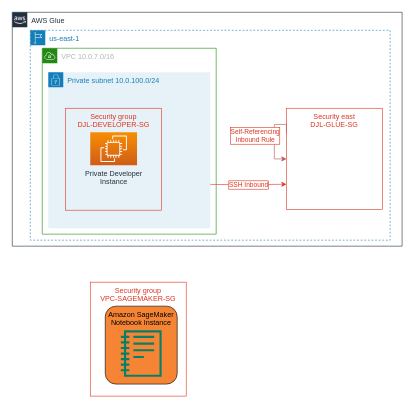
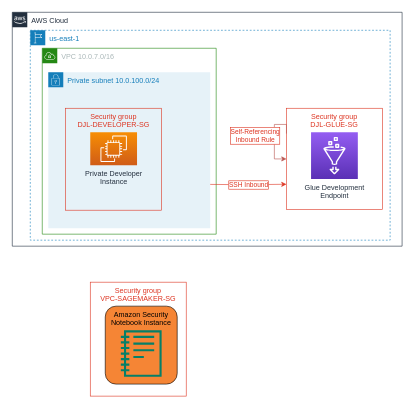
- <mxCell id="5" value="AWS Glue" style="points=[[0,0],[0.25,0],[0.5,0],[0.75,0],[1,0],[1,0.25],[1,0.5],[1,0.75],[1,1],[0.75,1],[0.5,1],[0.25,1],[0,1],[0,0.75],[0,0.5],[0,0.25]];outlineConnect=0;gradientColor=none;html=1;whiteSpace=wrap;fontSize=12;fontStyle=0;shape=mxgraph.aws4.group;grIcon=mxgraph.aws4.group_aws_cloud_alt;strokeColor=#232F3E;fillColor=none;verticalAlign=top;align=left;spacingLeft=30;fontColor=#232F3E;dashed=0;" parent="1" vertex="1"><mxGeometry x="20" y="20" width="650" height="390" as="geometry" /></mxCell>
+ <mxCell id="5" value="AWS Cloud" style="points=[[0,0],[0.25,0],[0.5,0],[0.75,0],[1,0],[1,0.25],[1,0.5],[1,0.75],[1,1],[0.75,1],[0.5,1],[0.25,1],[0,1],[0,0.75],[0,0.5],[0,0.25]];outlineConnect=0;gradientColor=none;html=1;whiteSpace=wrap;fontSize=12;fontStyle=0;shape=mxgraph.aws4.group;grIcon=mxgraph.aws4.group_aws_cloud_alt;strokeColor=#232F3E;fillColor=none;verticalAlign=top;align=left;spacingLeft=30;fontColor=#232F3E;dashed=0;" parent="1" vertex="1"><mxGeometry x="20" y="20" width="650" height="390" as="geometry" /></mxCell>
- <mxCell id="9" value="Security east&#10;DJL-GLUE-SG" style="fillColor=none;strokeColor=#DD3522;verticalAlign=top;fontStyle=0;fontColor=#DD3522;" parent="1" vertex="1"><mxGeometry x="477.17" y="180" width="160" height="169" as="geometry" /></mxCell>
+ <mxCell id="9" value="Security group&#10;DJL-GLUE-SG" style="fillColor=none;strokeColor=#DD3522;verticalAlign=top;fontStyle=0;fontColor=#DD3522;" parent="1" vertex="1"><mxGeometry x="477.17" y="180" width="160" height="169" as="geometry" /></mxCell>
+ <mxCell id="10" value="Glue Development&lt;br&gt;Endpoint" style="sketch=0;points=[[0,0,0],[0.25,0,0],[0.5,0,0],[0.75,0,0],[1,0,0],[0,1,0],[0.25,1,0],[0.5,1,0],[0.75,1,0],[1,1,0],[0,0.25,0],[0,0.5,0],[0,0.75,0],[1,0.25,0],[1,0.5,0],[1,0.75,0]];outlineConnect=0;fontColor=#232F3E;gradientColor=#945DF2;gradientDirection=north;fillColor=#5A30B5;strokeColor=#ffffff;dashed=0;verticalLabelPosition=bottom;verticalAlign=top;align=center;html=1;fontSize=12;fontStyle=0;aspect=fixed;shape=mxgraph.aws4.resourceIcon;resIcon=mxgraph.aws4.glue;" parent="1" vertex="1"><mxGeometry x="518.17" y="220" width="78" height="78" as="geometry" /></mxCell>
- <mxCell id="15" value="Amazon SageMaker Notebook Instance" style="rounded=1;whiteSpace=wrap;html=1;fillColor=#F58535;labelPosition=center;verticalLabelPosition=middle;align=center;verticalAlign=top;" vertex="1" parent="14"><mxGeometry width="120" height="130" as="geometry" /></mxCell>
+ <mxCell id="15" value="Amazon Security Notebook Instance" style="rounded=1;whiteSpace=wrap;html=1;fillColor=#F58535;labelPosition=center;verticalLabelPosition=middle;align=center;verticalAlign=top;" vertex="1" parent="14"><mxGeometry width="120" height="130" as="geometry" /></mxCell>
